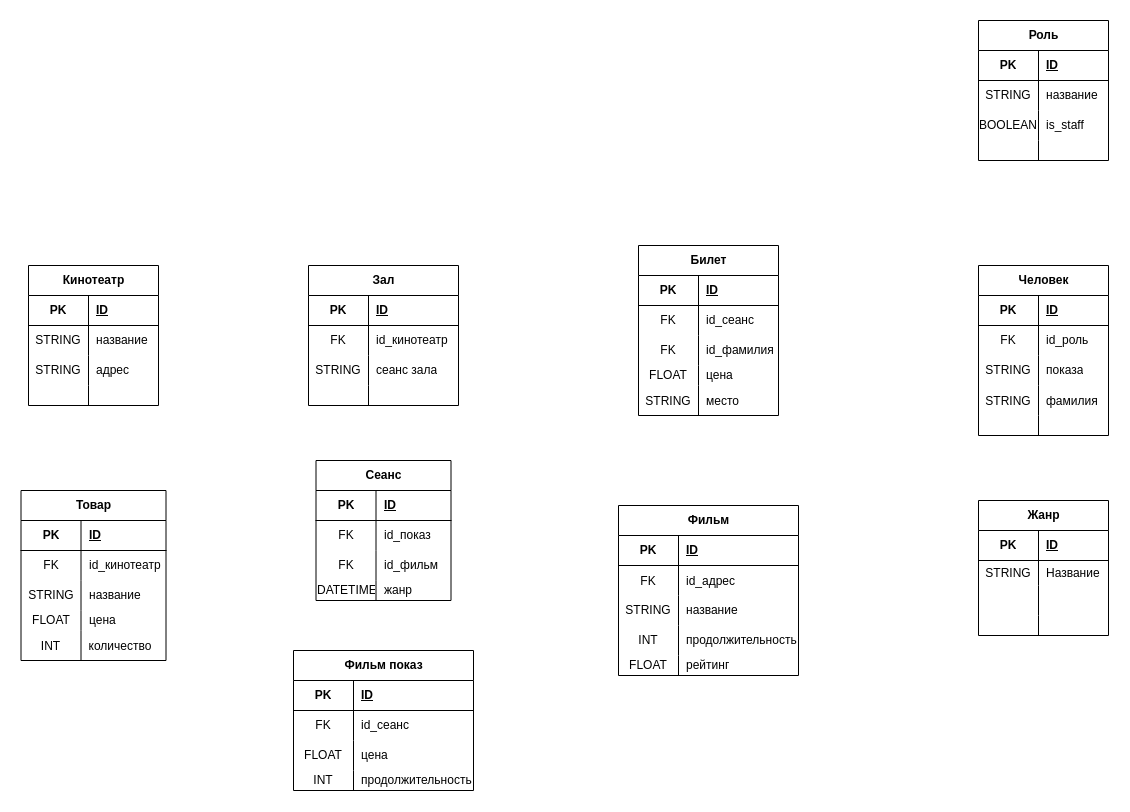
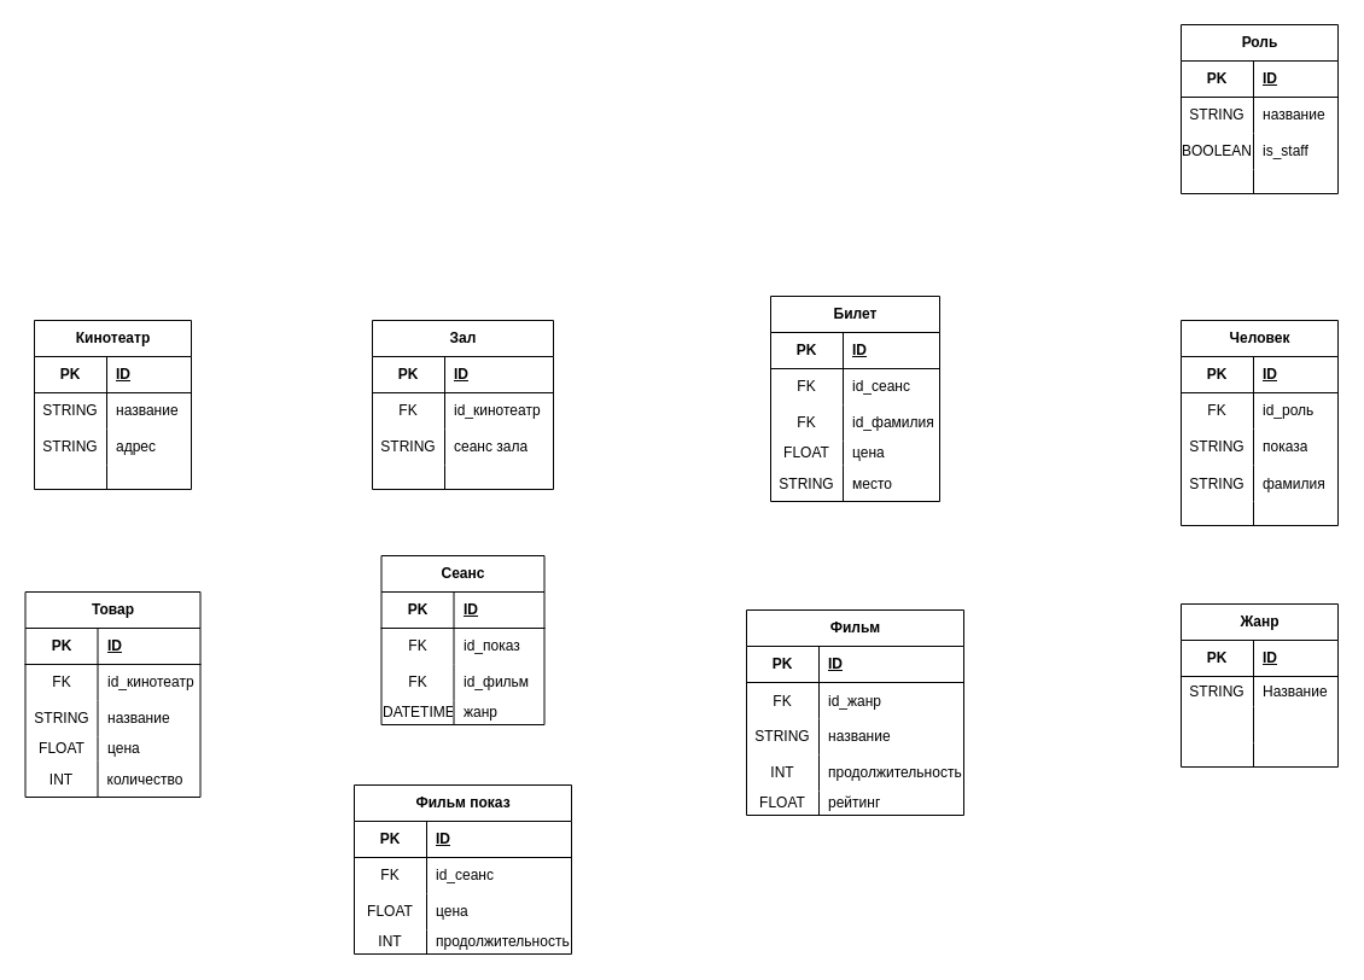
- <mxCell id="63" value="id_адрес" style="shape=partialRectangle;connectable=0;fillColor=none;top=0;left=0;bottom=0;right=0;align=left;spacingLeft=6;overflow=hidden;" vertex="1" parent="61"><mxGeometry x="60" width="120" height="30" as="geometry"><mxRectangle width="120" height="30" as="alternateBounds" /></mxGeometry></mxCell>
+ <mxCell id="63" value="id_жанр" style="shape=partialRectangle;connectable=0;fillColor=none;top=0;left=0;bottom=0;right=0;align=left;spacingLeft=6;overflow=hidden;" vertex="1" parent="61"><mxGeometry x="60" width="120" height="30" as="geometry"><mxRectangle width="120" height="30" as="alternateBounds" /></mxGeometry></mxCell>
